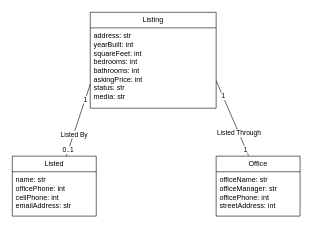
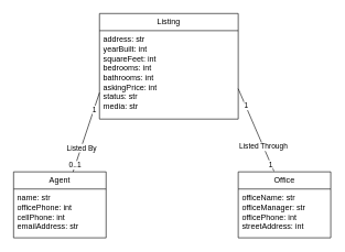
- <mxCell id="4" value="Listed" style="swimlane;fontStyle=0;childLayout=stackLayout;horizontal=1;startSize=26;fillColor=none;horizontalStack=0;resizeParent=1;resizeParentMax=0;resizeLast=0;collapsible=1;marginBottom=0;whiteSpace=wrap;html=1;" vertex="1" parent="1"><mxGeometry x="20" y="260" width="140" height="100" as="geometry" /></mxCell>
+ <mxCell id="4" value="Agent" style="swimlane;fontStyle=0;childLayout=stackLayout;horizontal=1;startSize=26;fillColor=none;horizontalStack=0;resizeParent=1;resizeParentMax=0;resizeLast=0;collapsible=1;marginBottom=0;whiteSpace=wrap;html=1;" vertex="1" parent="1"><mxGeometry x="20" y="260" width="140" height="100" as="geometry" /></mxCell>
